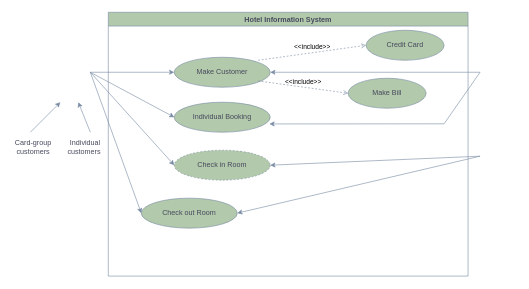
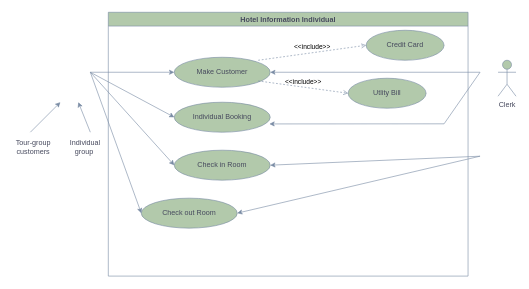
- <mxCell id="2" value="Hotel Information System" style="swimlane;whiteSpace=wrap;html=1;labelBackgroundColor=none;fillColor=#B2C9AB;strokeColor=#788AA3;fontColor=#46495D;" parent="1" vertex="1"><mxGeometry x="180" y="20" width="600" height="440" as="geometry" /></mxCell>
+ <mxCell id="2" value="Hotel Information Individual" style="swimlane;whiteSpace=wrap;html=1;labelBackgroundColor=none;fillColor=#B2C9AB;strokeColor=#788AA3;fontColor=#46495D;" parent="1" vertex="1"><mxGeometry x="180" y="20" width="600" height="440" as="geometry" /></mxCell>
+ <mxCell id="11" value="Clerk" style="shape=umlActor;verticalLabelPosition=bottom;verticalAlign=top;html=1;outlineConnect=0;labelBackgroundColor=none;fillColor=#B2C9AB;strokeColor=#788AA3;fontColor=#46495D;" parent="1" vertex="1"><mxGeometry x="830" y="100" width="30" height="60" as="geometry" /></mxCell>
- <mxCell id="9" value="Make Bill" style="ellipse;whiteSpace=wrap;html=1;labelBackgroundColor=none;fillColor=#B2C9AB;strokeColor=#788AA3;fontColor=#46495D;" parent="2" vertex="1"><mxGeometry x="400" y="110" width="130" height="50" as="geometry" /></mxCell>
+ <mxCell id="9" value="Utlity Bill" style="ellipse;whiteSpace=wrap;html=1;labelBackgroundColor=none;fillColor=#B2C9AB;strokeColor=#788AA3;fontColor=#46495D;" parent="2" vertex="1"><mxGeometry x="400" y="110" width="130" height="50" as="geometry" /></mxCell>
- <mxCell id="22" value="Card-group customers" style="text;html=1;align=center;verticalAlign=middle;whiteSpace=wrap;rounded=0;labelBackgroundColor=none;fontColor=#46495D;" parent="1" vertex="1"><mxGeometry x="20" y="220" width="70" height="50" as="geometry" /></mxCell>
+ <mxCell id="22" value="Tour-group customers" style="text;html=1;align=center;verticalAlign=middle;whiteSpace=wrap;rounded=0;labelBackgroundColor=none;fontColor=#46495D;" parent="1" vertex="1"><mxGeometry x="20" y="220" width="70" height="50" as="geometry" /></mxCell>
- <mxCell id="23" value="&amp;nbsp;Individual customers" style="text;html=1;align=center;verticalAlign=middle;whiteSpace=wrap;rounded=0;labelBackgroundColor=none;fontColor=#46495D;" parent="1" vertex="1"><mxGeometry x="110" y="230" width="60" height="30" as="geometry" /></mxCell>
+ <mxCell id="23" value="&amp;nbsp;Individual group" style="text;html=1;align=center;verticalAlign=middle;whiteSpace=wrap;rounded=0;labelBackgroundColor=none;fontColor=#46495D;" parent="1" vertex="1"><mxGeometry x="110" y="230" width="60" height="30" as="geometry" /></mxCell>
- <mxCell id="5" value="Check in Room" style="ellipse;whiteSpace=wrap;html=1;labelBackgroundColor=none;fillColor=#B2C9AB;strokeColor=#788AA3;fontColor=#46495D;dashed=1;" parent="2" vertex="1"><mxGeometry x="110" y="230" width="160" height="50" as="geometry" /></mxCell>
+ <mxCell id="5" value="Check in Room" style="ellipse;whiteSpace=wrap;html=1;labelBackgroundColor=none;fillColor=#B2C9AB;strokeColor=#788AA3;fontColor=#46495D;" parent="2" vertex="1"><mxGeometry x="110" y="230" width="160" height="50" as="geometry" /></mxCell>
